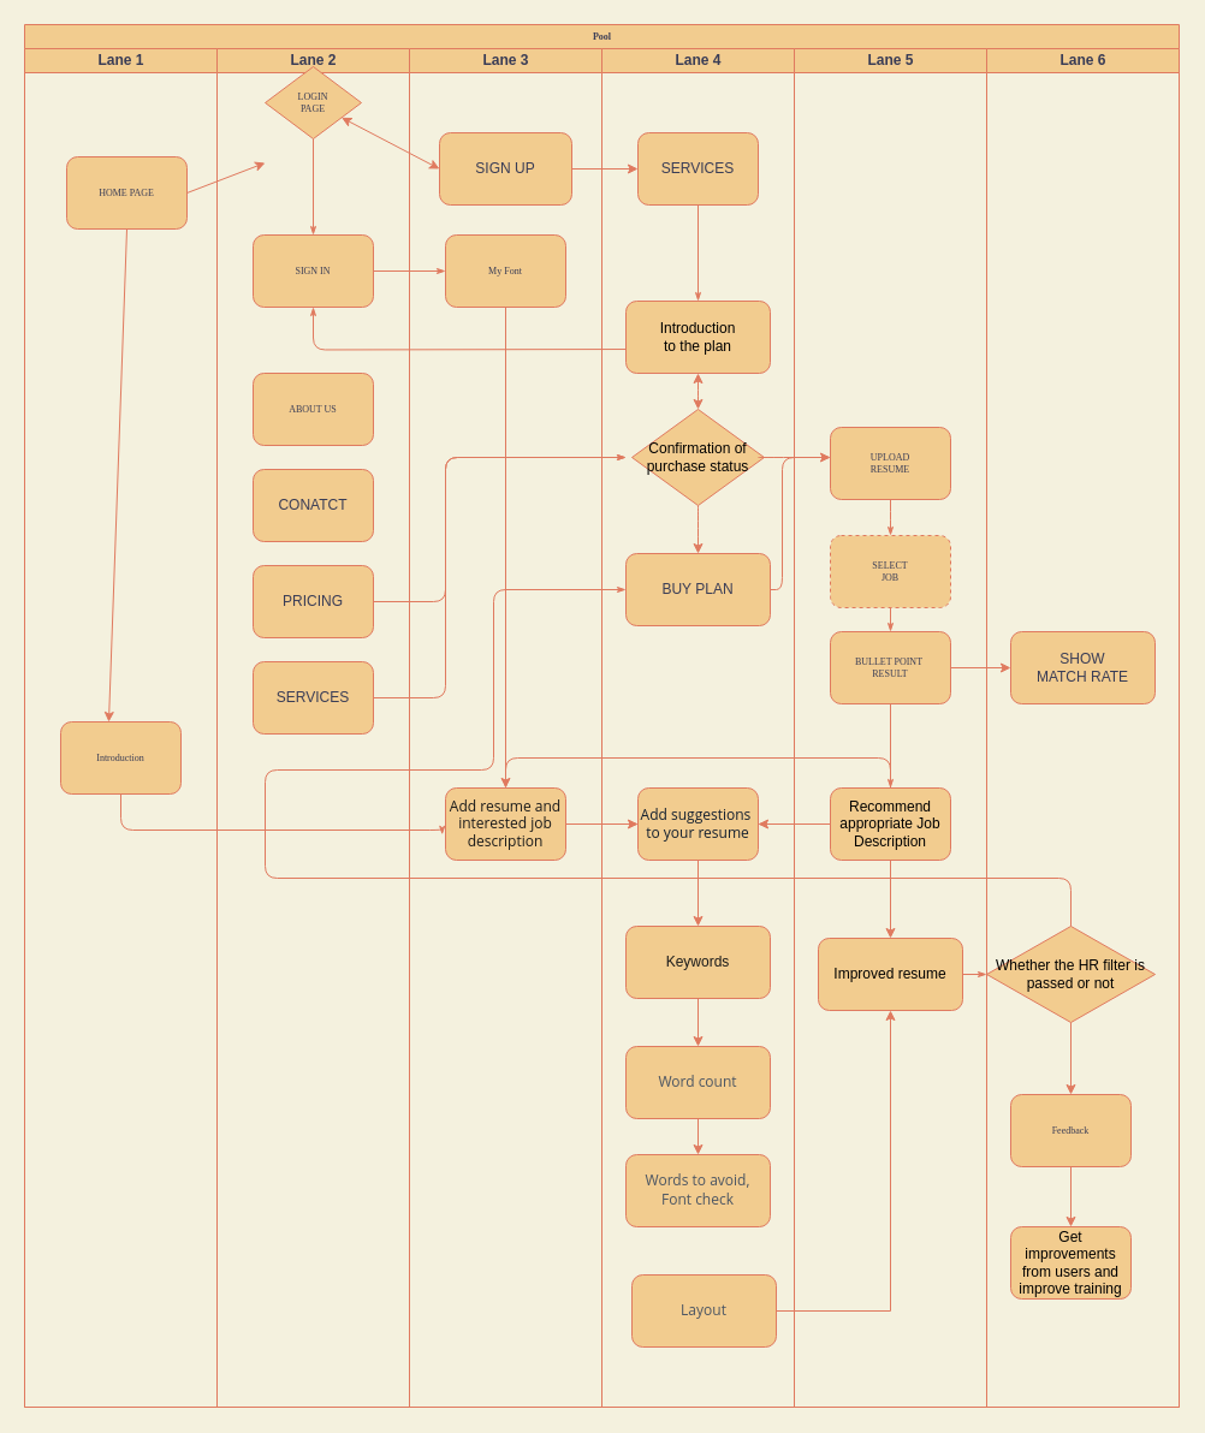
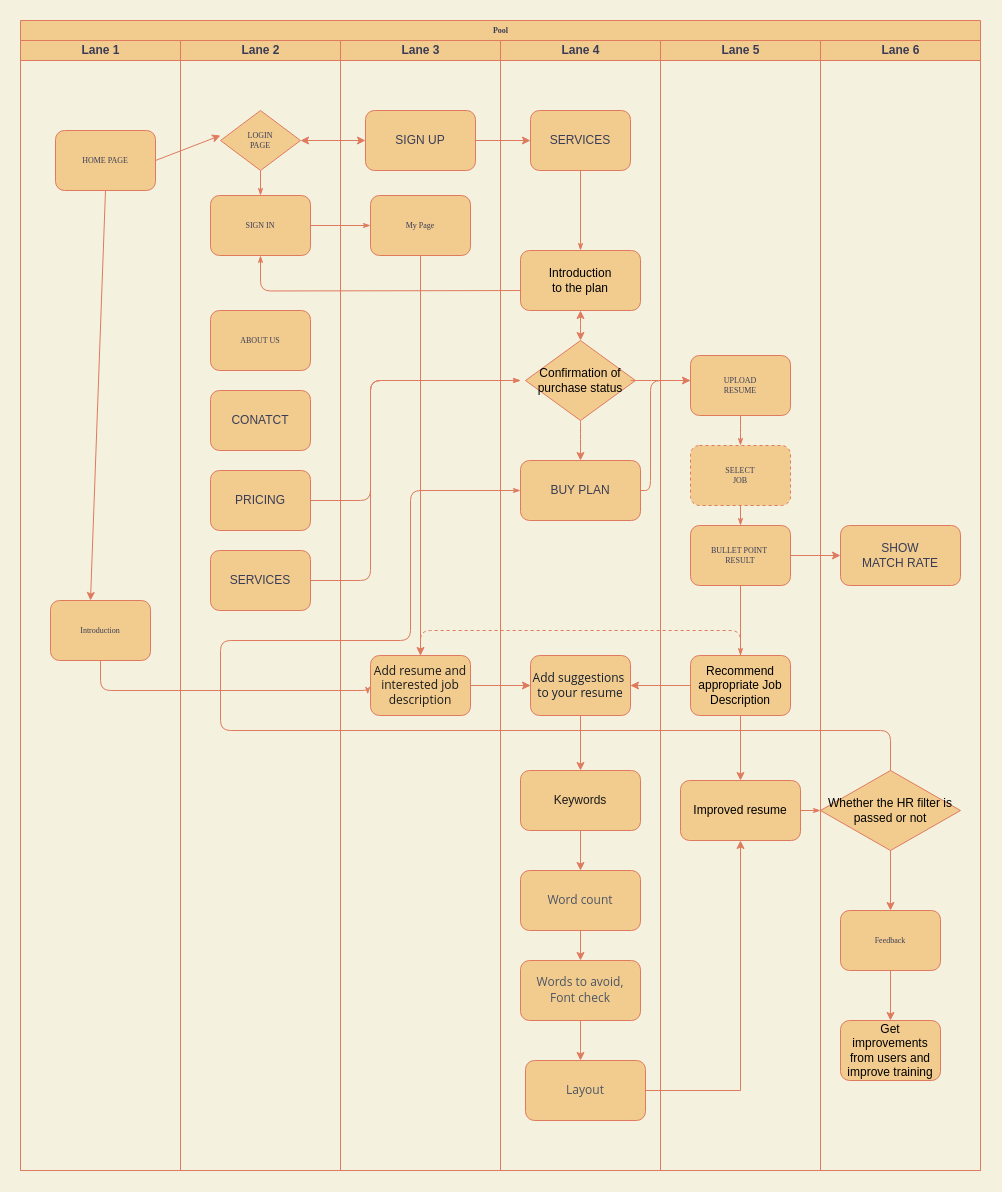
- <mxCell id="17" value="LOGIN&lt;br&gt;PAGE" style="rhombus;whiteSpace=wrap;html=1;rounded=0;shadow=0;labelBackgroundColor=none;strokeWidth=1;fontFamily=Verdana;fontSize=8;align=center;fillColor=#F2CC8F;strokeColor=#E07A5F;fontColor=#393C56;" vertex="1" parent="14"><mxGeometry x="40" y="15" width="80" height="60" as="geometry" /></mxCell>
+ <mxCell id="17" value="LOGIN&lt;br&gt;PAGE" style="rhombus;whiteSpace=wrap;html=1;rounded=0;shadow=0;labelBackgroundColor=none;strokeWidth=1;fontFamily=Verdana;fontSize=8;align=center;fillColor=#F2CC8F;strokeColor=#E07A5F;fontColor=#393C56;" vertex="1" parent="14"><mxGeometry x="40" y="70" width="80" height="60" as="geometry" /></mxCell>
- <mxCell id="23" value="My Font" style="rounded=1;whiteSpace=wrap;html=1;shadow=0;labelBackgroundColor=none;strokeWidth=1;fontFamily=Verdana;fontSize=8;align=center;fillColor=#F2CC8F;strokeColor=#E07A5F;fontColor=#393C56;" vertex="1" parent="22"><mxGeometry x="30" y="155" width="100" height="60" as="geometry" /></mxCell>
+ <mxCell id="23" value="My Page" style="rounded=1;whiteSpace=wrap;html=1;shadow=0;labelBackgroundColor=none;strokeWidth=1;fontFamily=Verdana;fontSize=8;align=center;fillColor=#F2CC8F;strokeColor=#E07A5F;fontColor=#393C56;" vertex="1" parent="22"><mxGeometry x="30" y="155" width="100" height="60" as="geometry" /></mxCell>
- <mxCell id="10" style="edgeStyle=orthogonalEdgeStyle;rounded=1;html=1;labelBackgroundColor=none;startArrow=none;startFill=0;startSize=5;endArrow=classicThin;endFill=1;endSize=5;jettySize=auto;orthogonalLoop=1;strokeWidth=1;fontFamily=Verdana;fontSize=8;strokeColor=#E07A5F;fontColor=#393C56;" edge="1" parent="2" source="56" target="24"><mxGeometry relative="1" as="geometry"><Array as="points"><mxPoint x="720" y="610" /><mxPoint x="400" y="610" /></Array></mxGeometry></mxCell>
+ <mxCell id="10" style="edgeStyle=orthogonalEdgeStyle;rounded=1;html=1;labelBackgroundColor=none;startArrow=none;startFill=0;startSize=5;endArrow=classicThin;endFill=1;endSize=5;jettySize=auto;orthogonalLoop=1;strokeWidth=1;fontFamily=Verdana;fontSize=8;strokeColor=#E07A5F;fontColor=#393C56;dashed=1;" edge="1" parent="2" source="56" target="24"><mxGeometry relative="1" as="geometry"><Array as="points"><mxPoint x="720" y="610" /><mxPoint x="400" y="610" /></Array></mxGeometry></mxCell>
+ <mxCell id="42" value="" style="edgeStyle=orthogonalEdgeStyle;rounded=0;orthogonalLoop=1;jettySize=auto;html=1;fontFamily=Helvetica;fontSize=12;fontColor=#1A1A1A;strokeColor=#E07A5F;fillColor=#F2CC8F;" edge="1" parent="29" source="43" target="44"><mxGeometry relative="1" as="geometry"><Array as="points"><mxPoint x="80" y="1010" /><mxPoint x="80" y="1010" /></Array></mxGeometry></mxCell>
